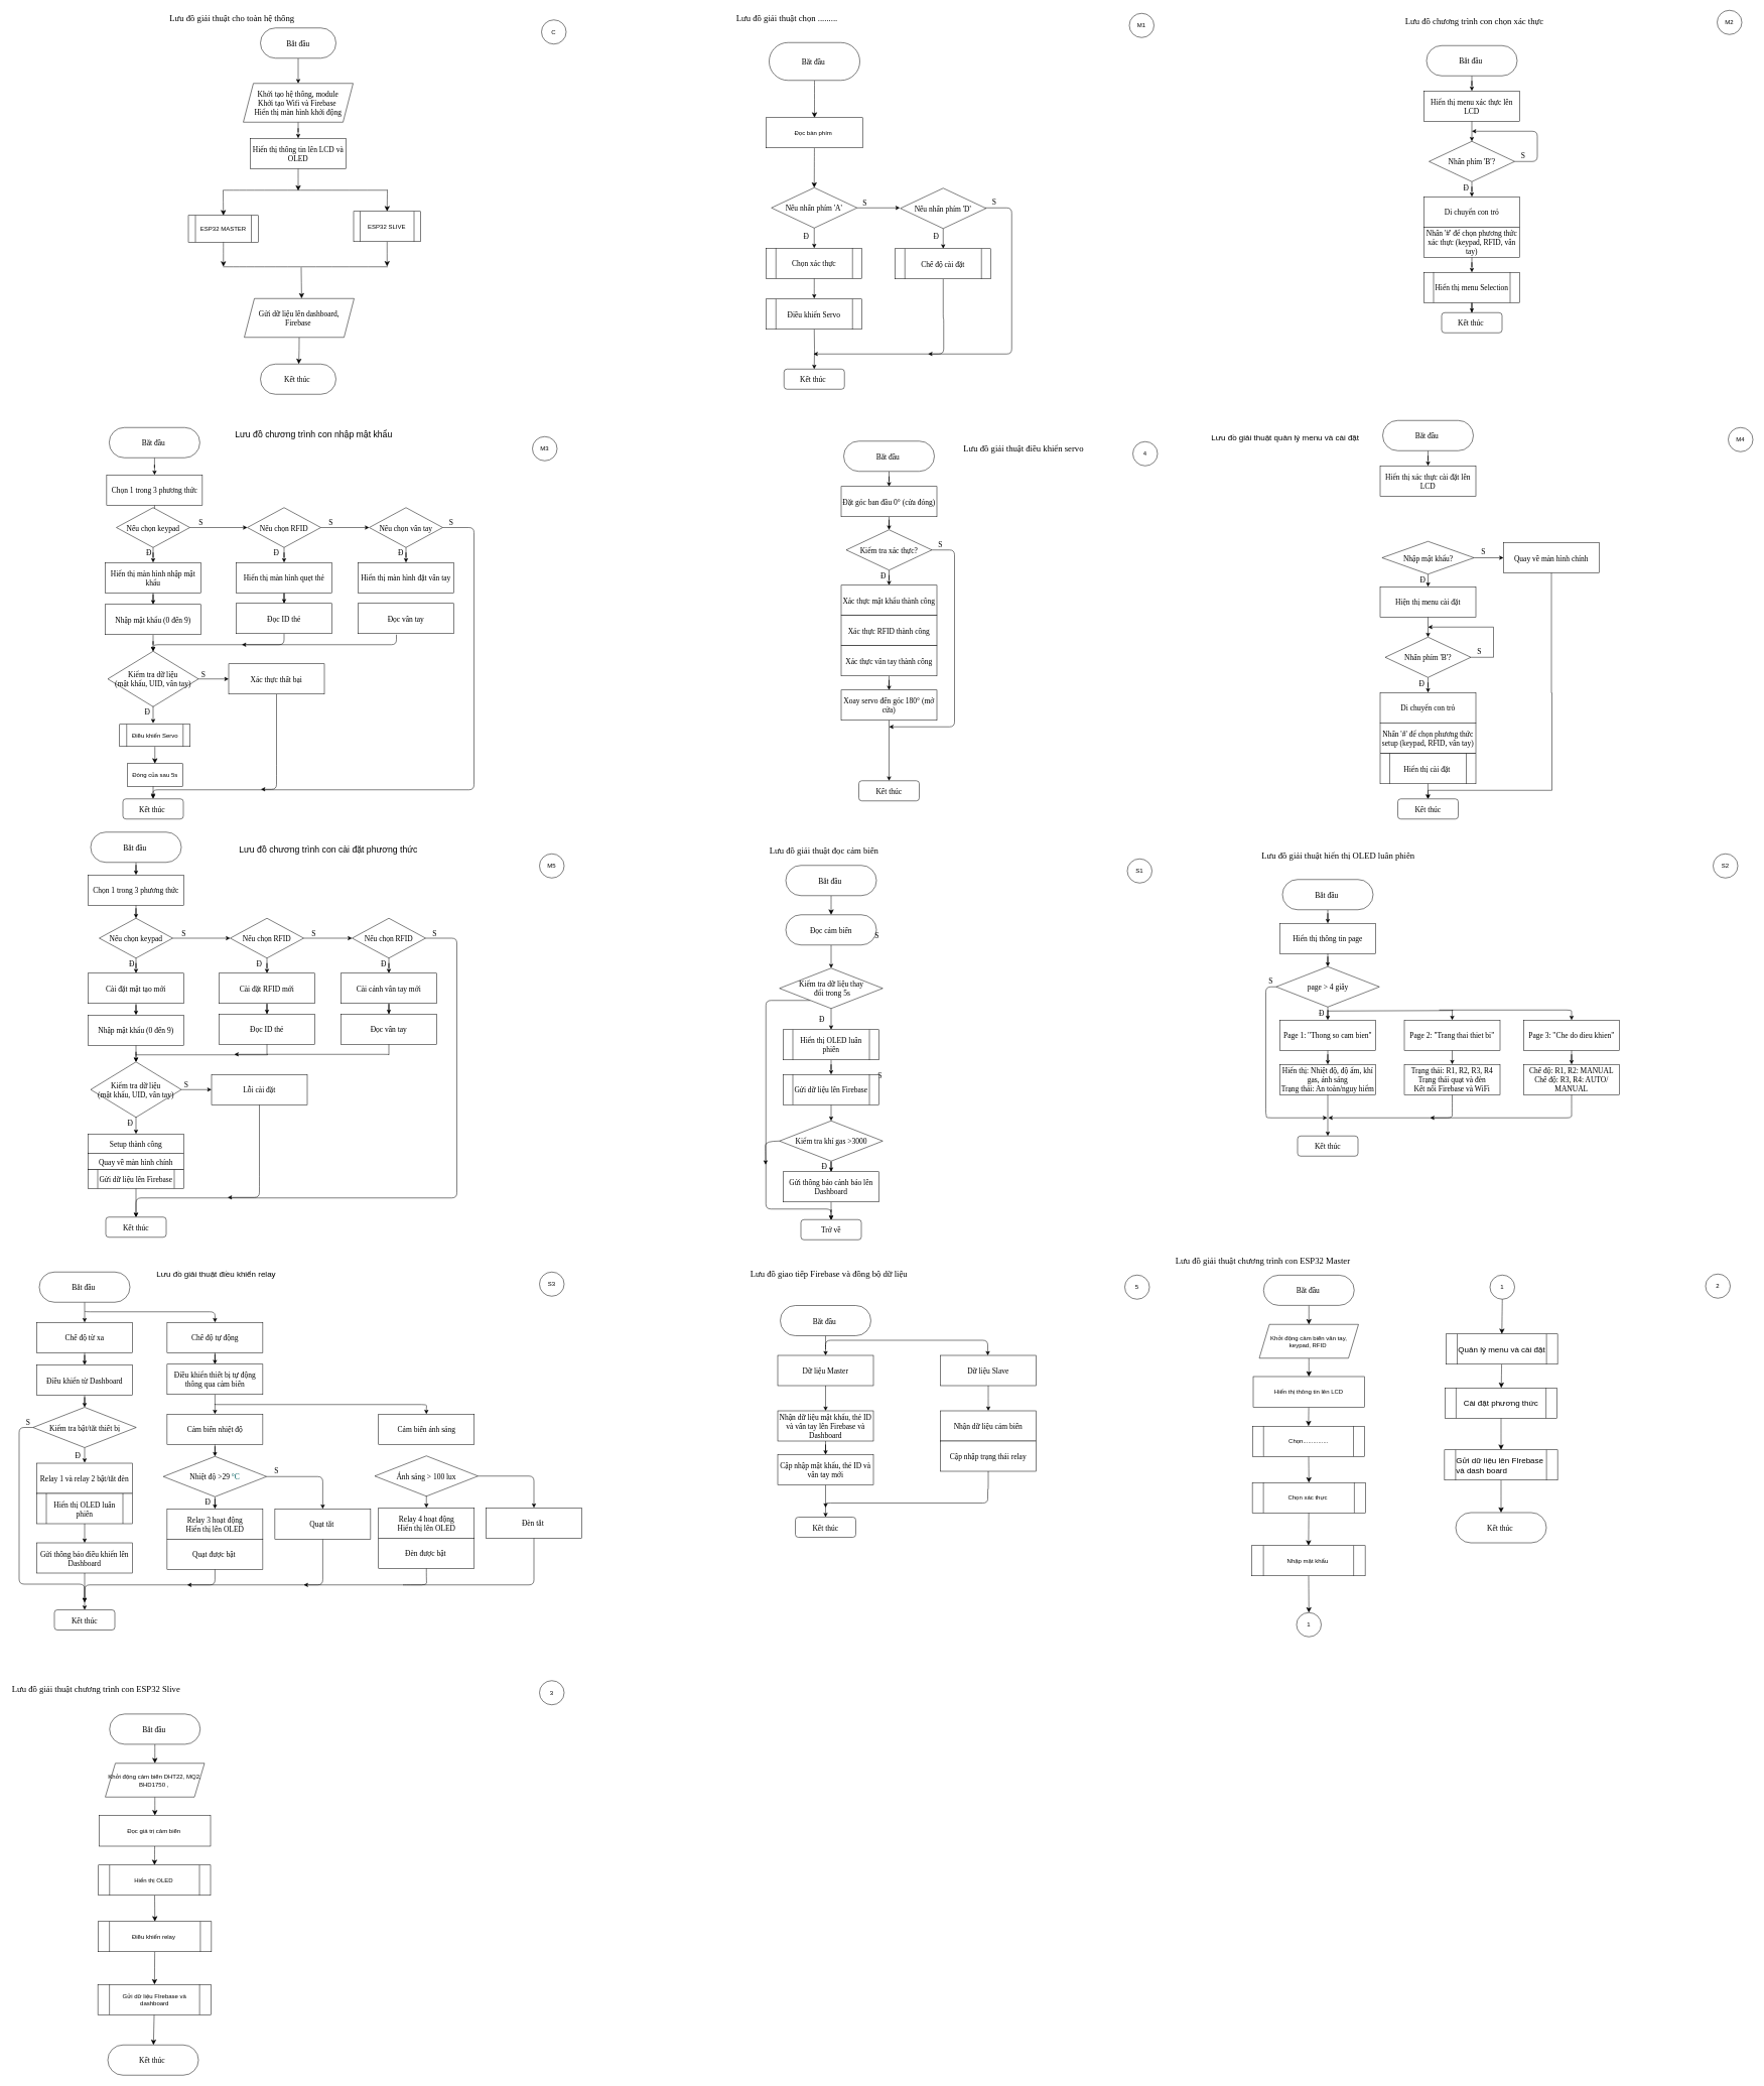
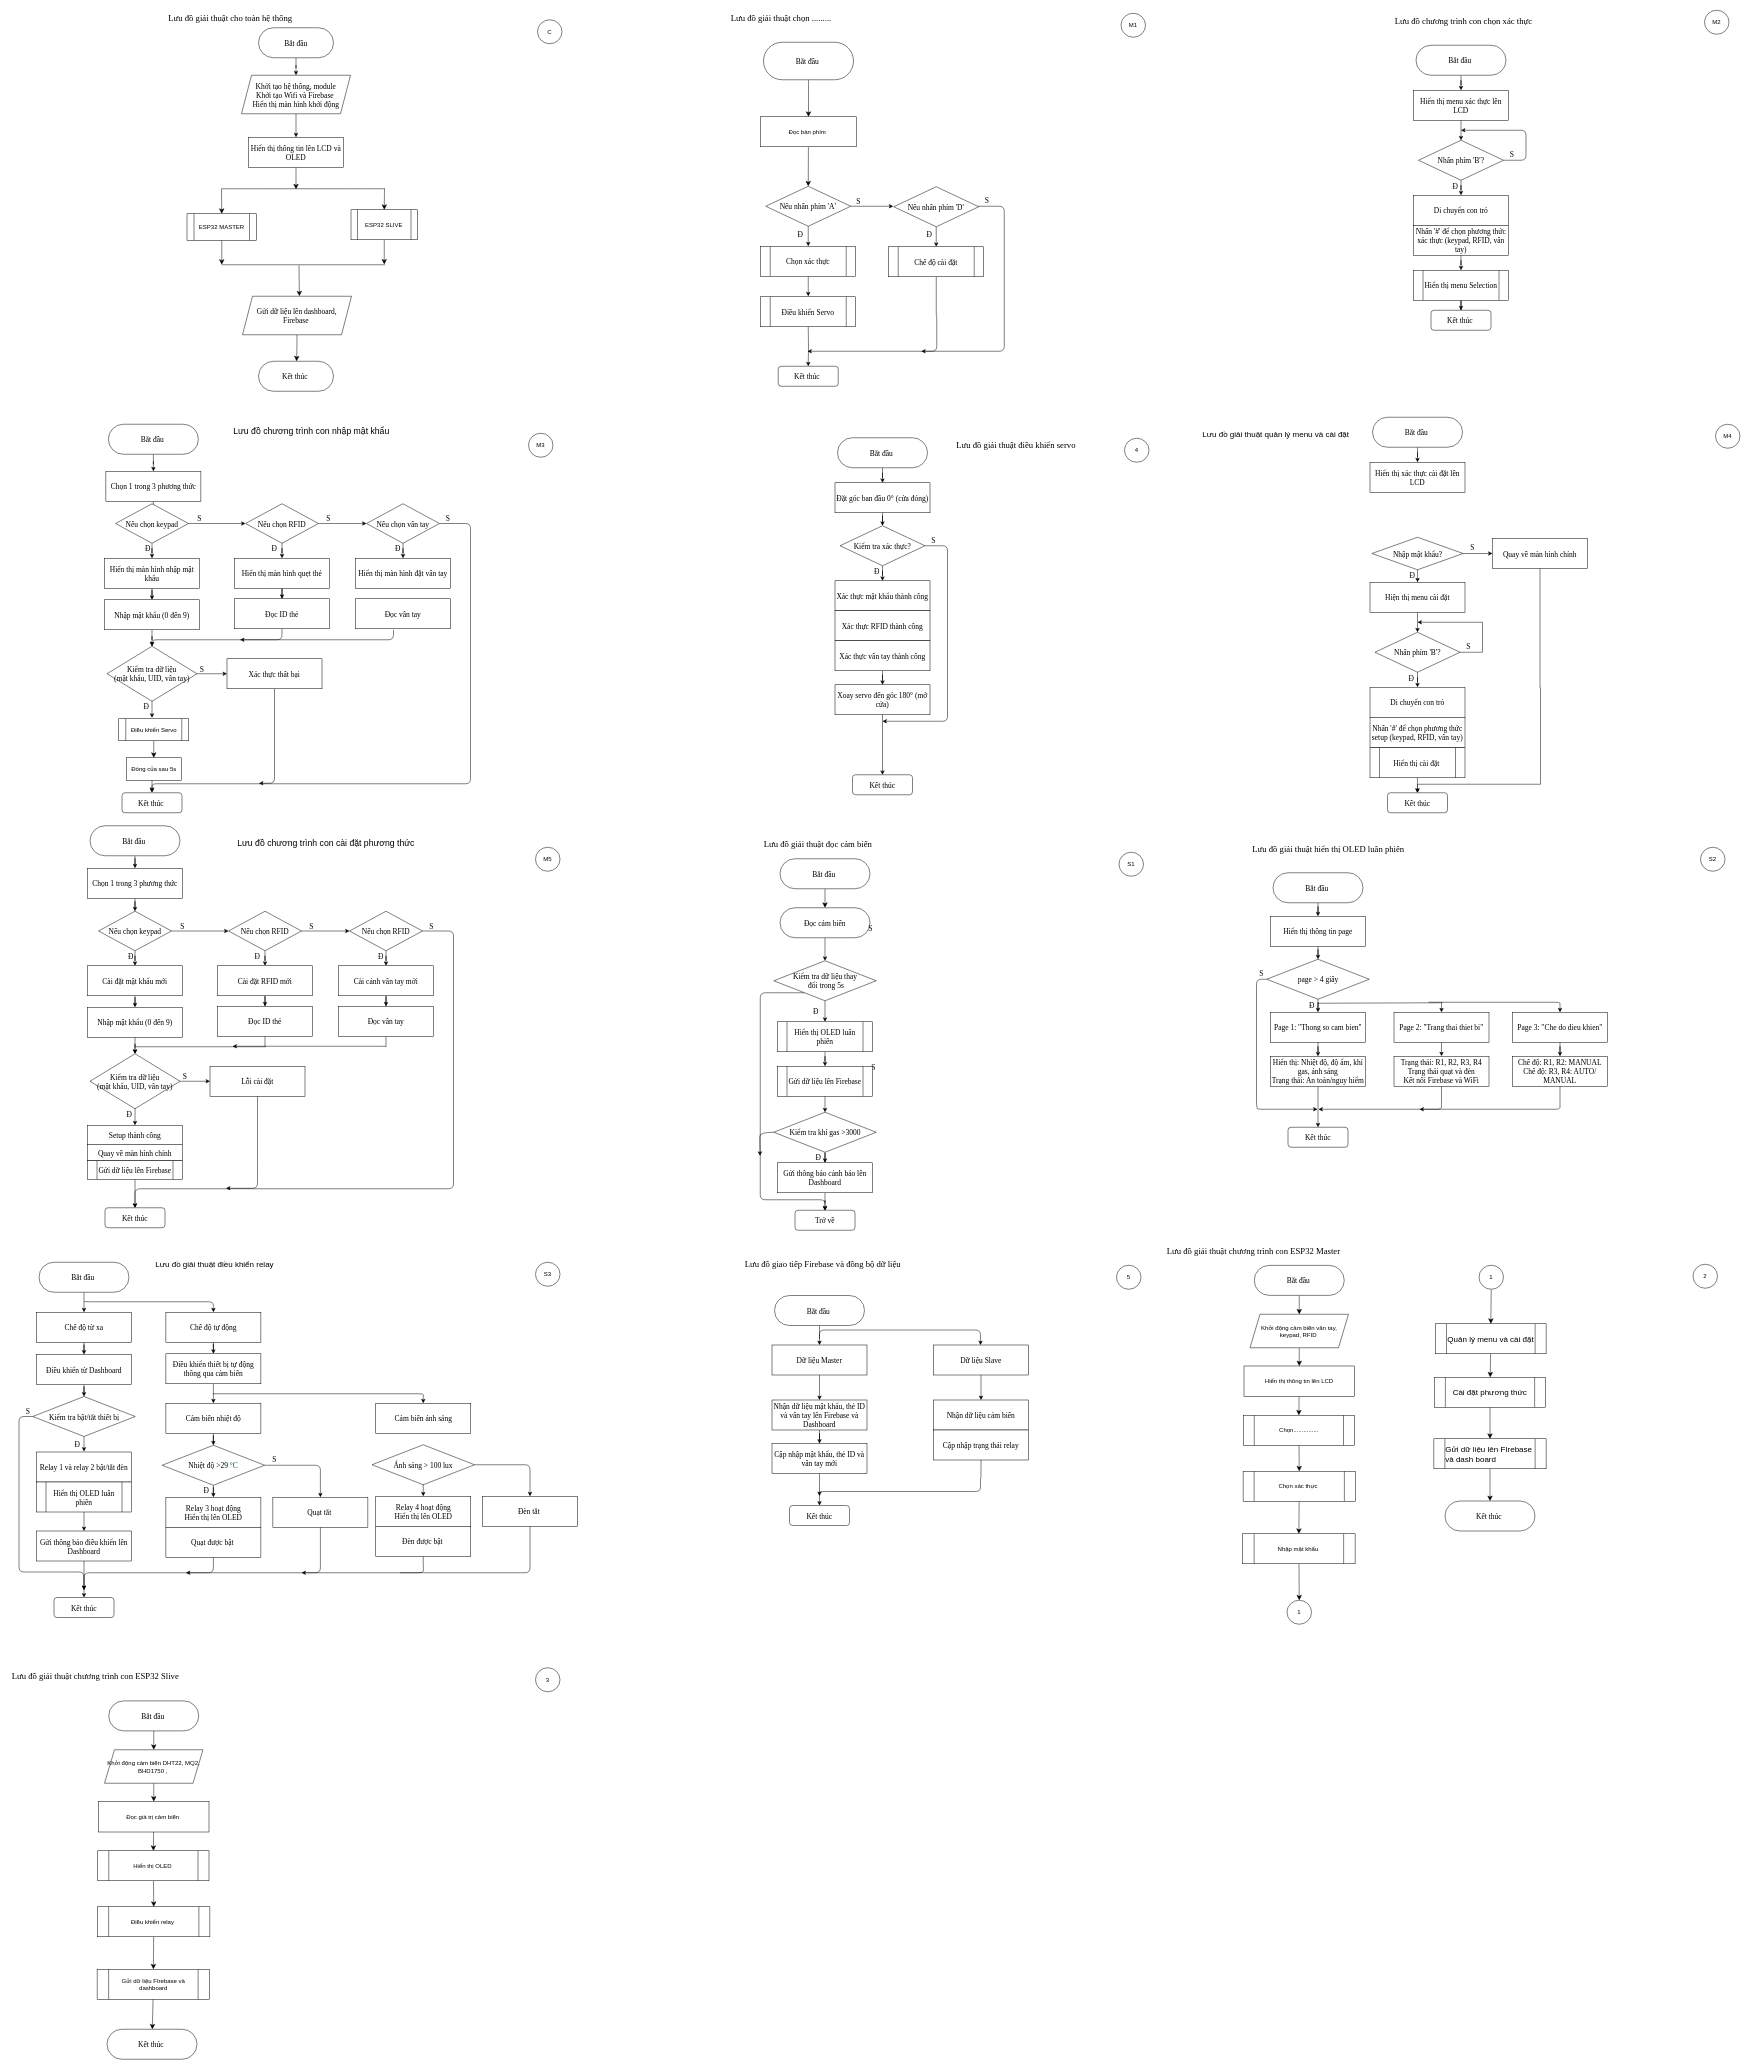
- <mxCell id="5" value="&lt;font style=&quot;font-size: 15px;&quot; face=&quot;Times New Roman&quot;&gt;Khởi tạo hệ thống, module&lt;/font&gt;&lt;div style=&quot;font-size: 15px;&quot;&gt;&lt;font style=&quot;font-size: 15px;&quot; face=&quot;C6avKG68q1PS2UGmfXUh&quot;&gt;Khởi tạo Wifi và Firebase&amp;nbsp;&lt;/font&gt;&lt;/div&gt;&lt;div style=&quot;font-size: 15px;&quot;&gt;&lt;font style=&quot;font-size: 15px;&quot; face=&quot;C6avKG68q1PS2UGmfXUh&quot;&gt;Hiển thị màn hình khởi động&lt;/font&gt;&lt;/div&gt;" style="shape=parallelogram;perimeter=parallelogramPerimeter;whiteSpace=wrap;html=1;fixedSize=1;" parent="1" vertex="1"><mxGeometry x="482" y="165" width="218" height="77" as="geometry" /></mxCell>
+ <mxCell id="5" value="&lt;font style=&quot;font-size: 15px;&quot; face=&quot;Times New Roman&quot;&gt;Khởi tạo hệ thống, module&lt;/font&gt;&lt;div style=&quot;font-size: 15px;&quot;&gt;&lt;font style=&quot;font-size: 15px;&quot; face=&quot;C6avKG68q1PS2UGmfXUh&quot;&gt;Khởi tạo Wifi và Firebase&amp;nbsp;&lt;/font&gt;&lt;/div&gt;&lt;div style=&quot;font-size: 15px;&quot;&gt;&lt;font style=&quot;font-size: 15px;&quot; face=&quot;C6avKG68q1PS2UGmfXUh&quot;&gt;Hiển thị màn hình khởi động&lt;/font&gt;&lt;/div&gt;" style="shape=parallelogram;perimeter=parallelogramPerimeter;whiteSpace=wrap;html=1;fixedSize=1;" parent="1" vertex="1"><mxGeometry x="482" y="150" width="218" height="77" as="geometry" /></mxCell>
- <mxCell id="126" value="&lt;font style=&quot;font-size: 15px;&quot; face=&quot;Times New Roman&quot;&gt;Cài đặt mật tạo mới&lt;/font&gt;" style="rounded=0;whiteSpace=wrap;html=1;" parent="1" vertex="1"><mxGeometry x="174" y="1931" width="190" height="60" as="geometry" /></mxCell>
+ <mxCell id="126" value="&lt;font style=&quot;font-size: 15px;&quot; face=&quot;Times New Roman&quot;&gt;Cài đặt mật khẩu mới&lt;/font&gt;" style="rounded=0;whiteSpace=wrap;html=1;" parent="1" vertex="1"><mxGeometry x="174" y="1931" width="190" height="60" as="geometry" /></mxCell>
